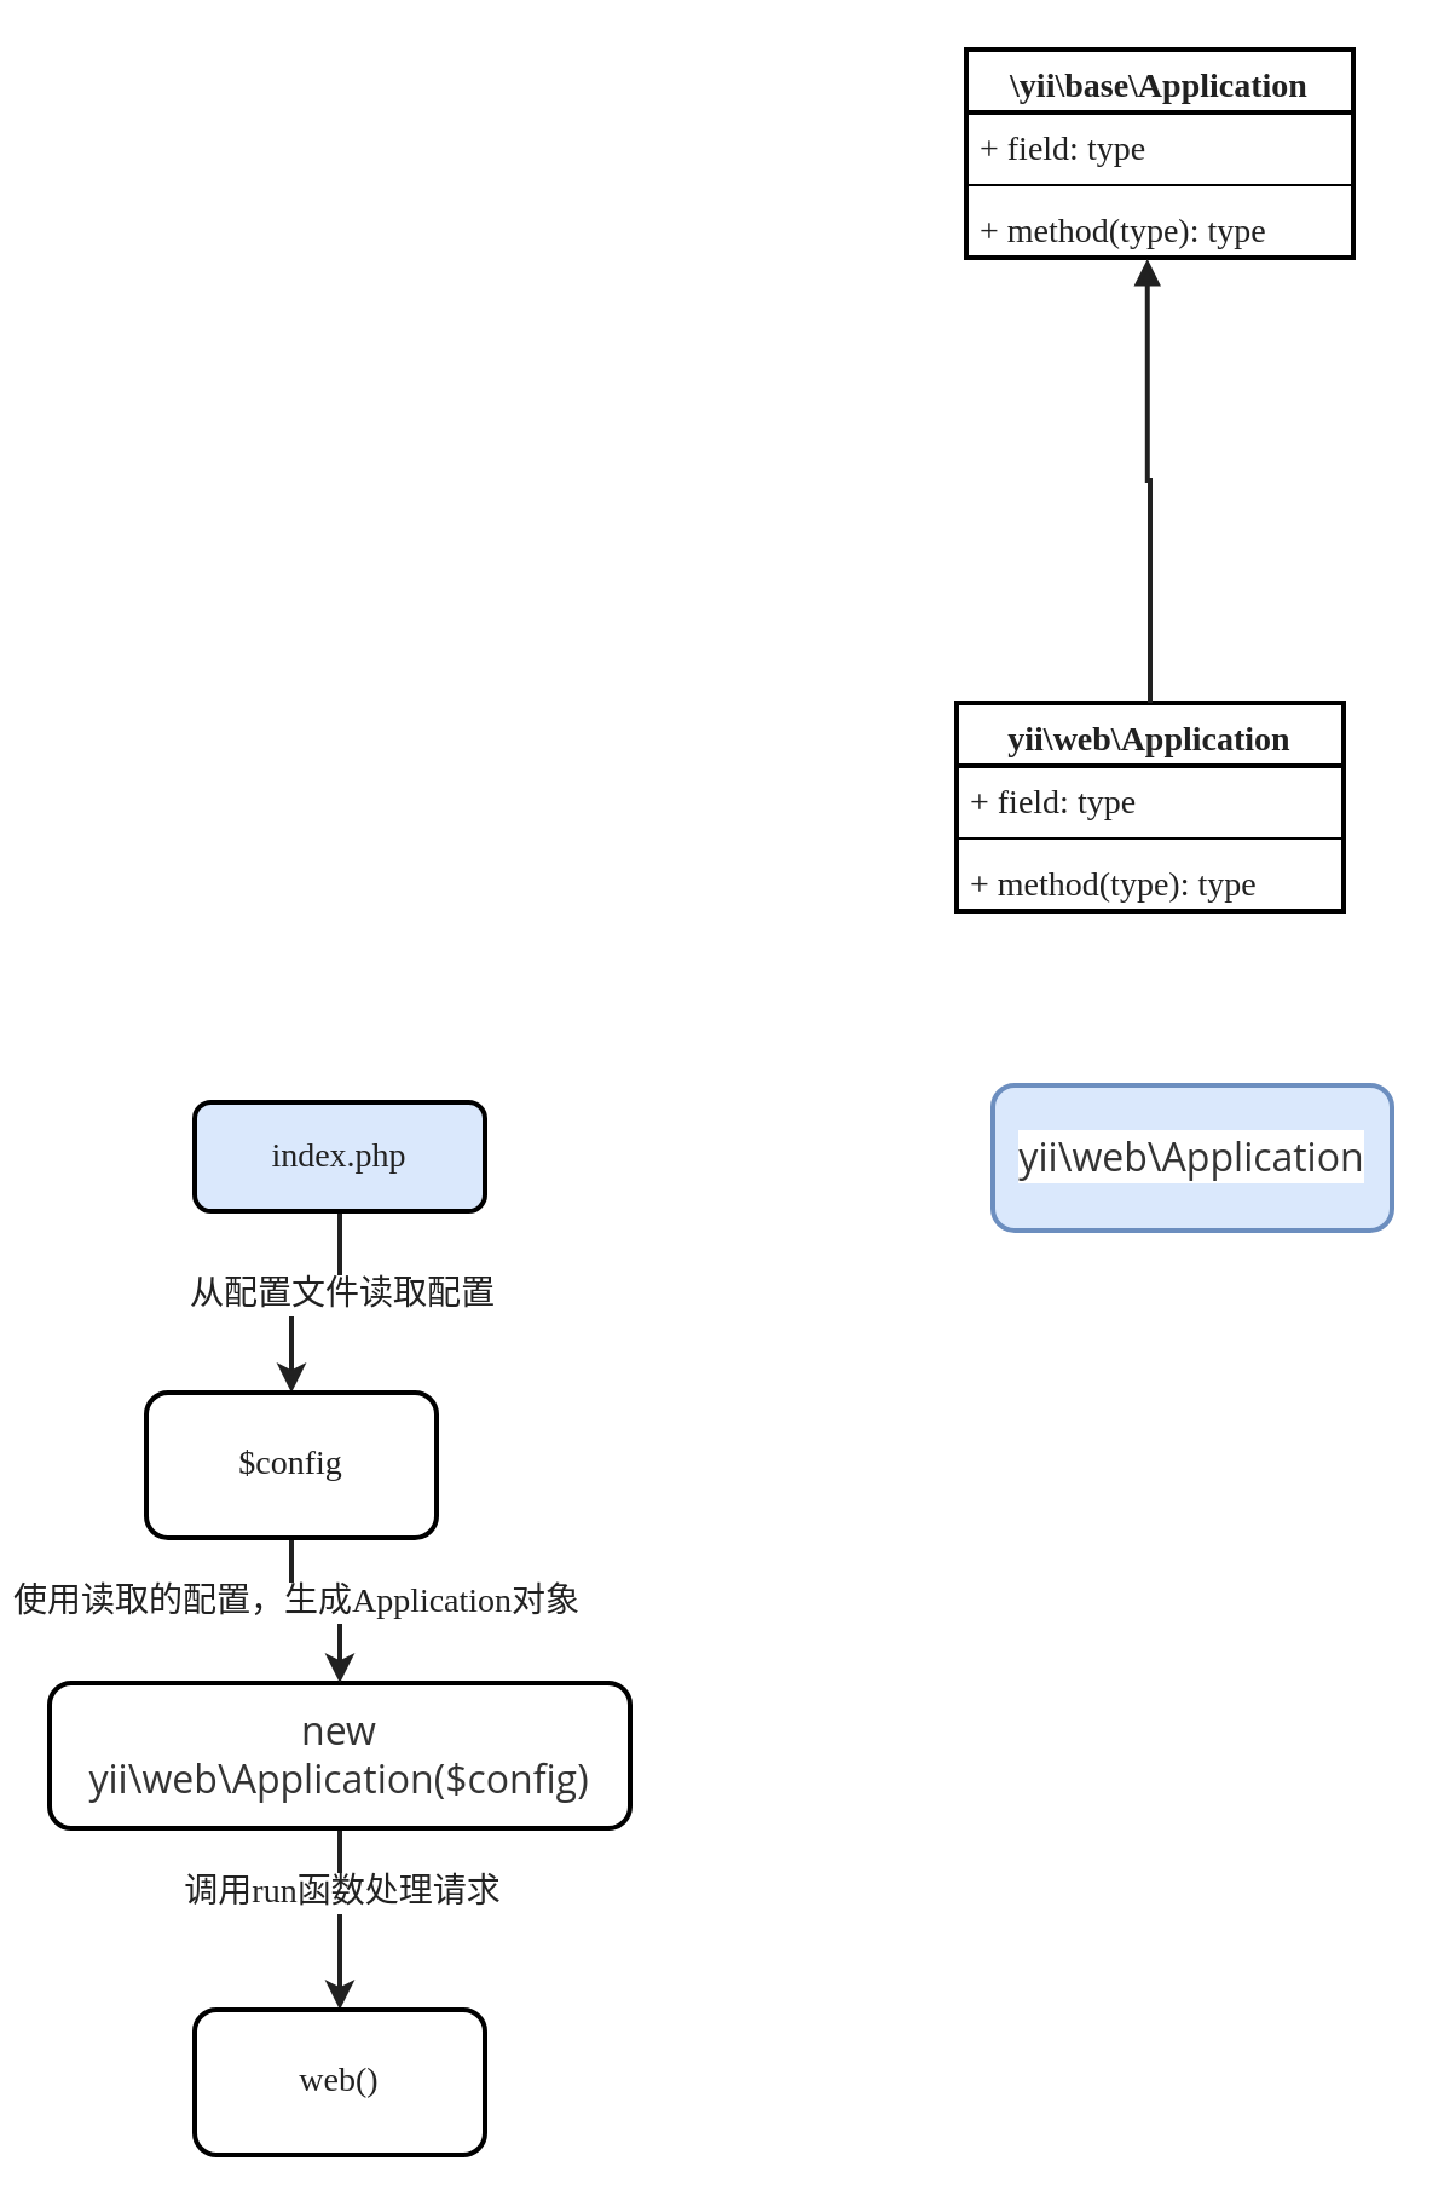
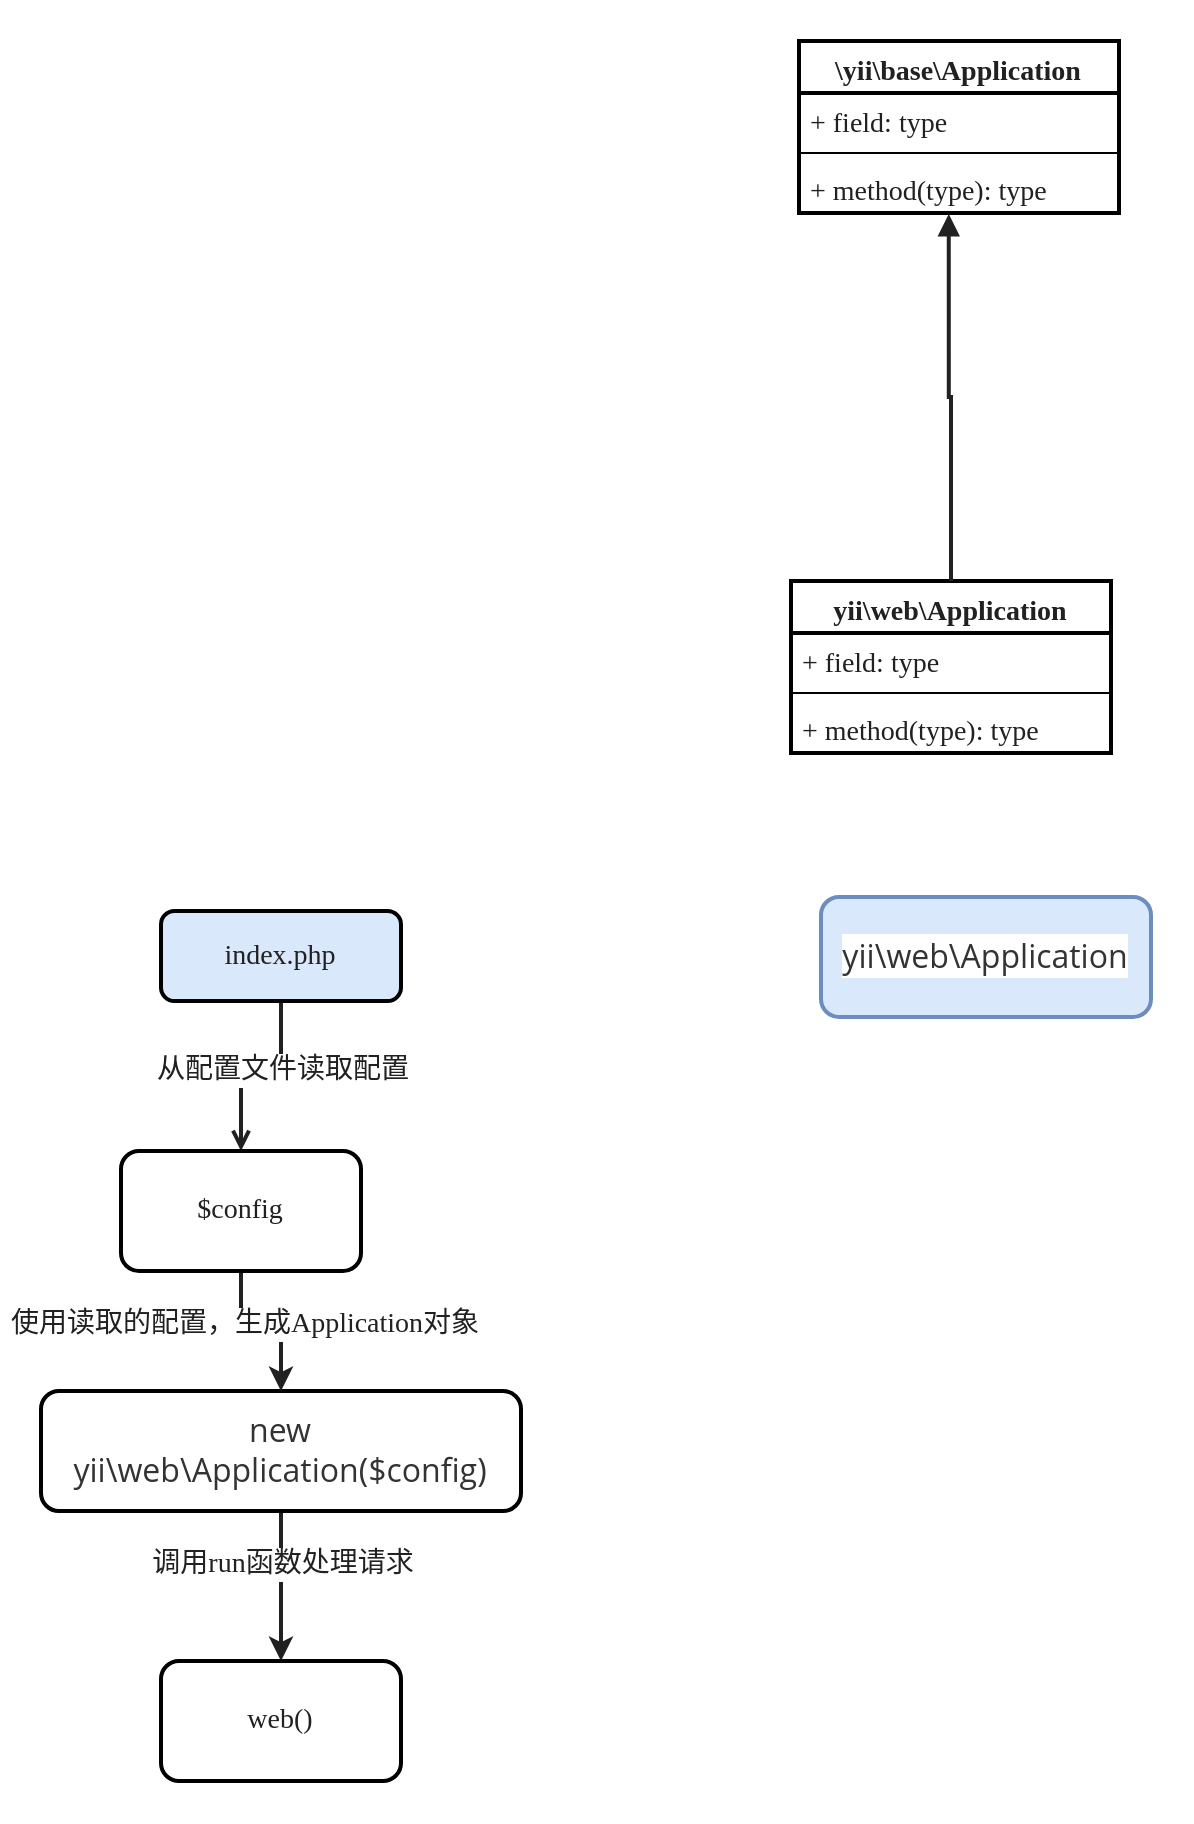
- <mxCell id="2" style="edgeStyle=orthogonalEdgeStyle;rounded=0;orthogonalLoop=3;jettySize=auto;html=1;entryX=0.5;entryY=0;entryDx=0;entryDy=0;fontColor=#212121;strokeColor=#212121;strokeWidth=2;" edge="1" parent="1" source="4" target="10"><mxGeometry relative="1" as="geometry" /></mxCell>
+ <mxCell id="2" style="edgeStyle=orthogonalEdgeStyle;rounded=0;orthogonalLoop=3;jettySize=auto;html=1;entryX=0.5;entryY=0;entryDx=0;entryDy=0;fontColor=#212121;strokeColor=#212121;strokeWidth=2;endArrow=open;" edge="1" parent="1" source="4" target="10"><mxGeometry relative="1" as="geometry" /></mxCell>
